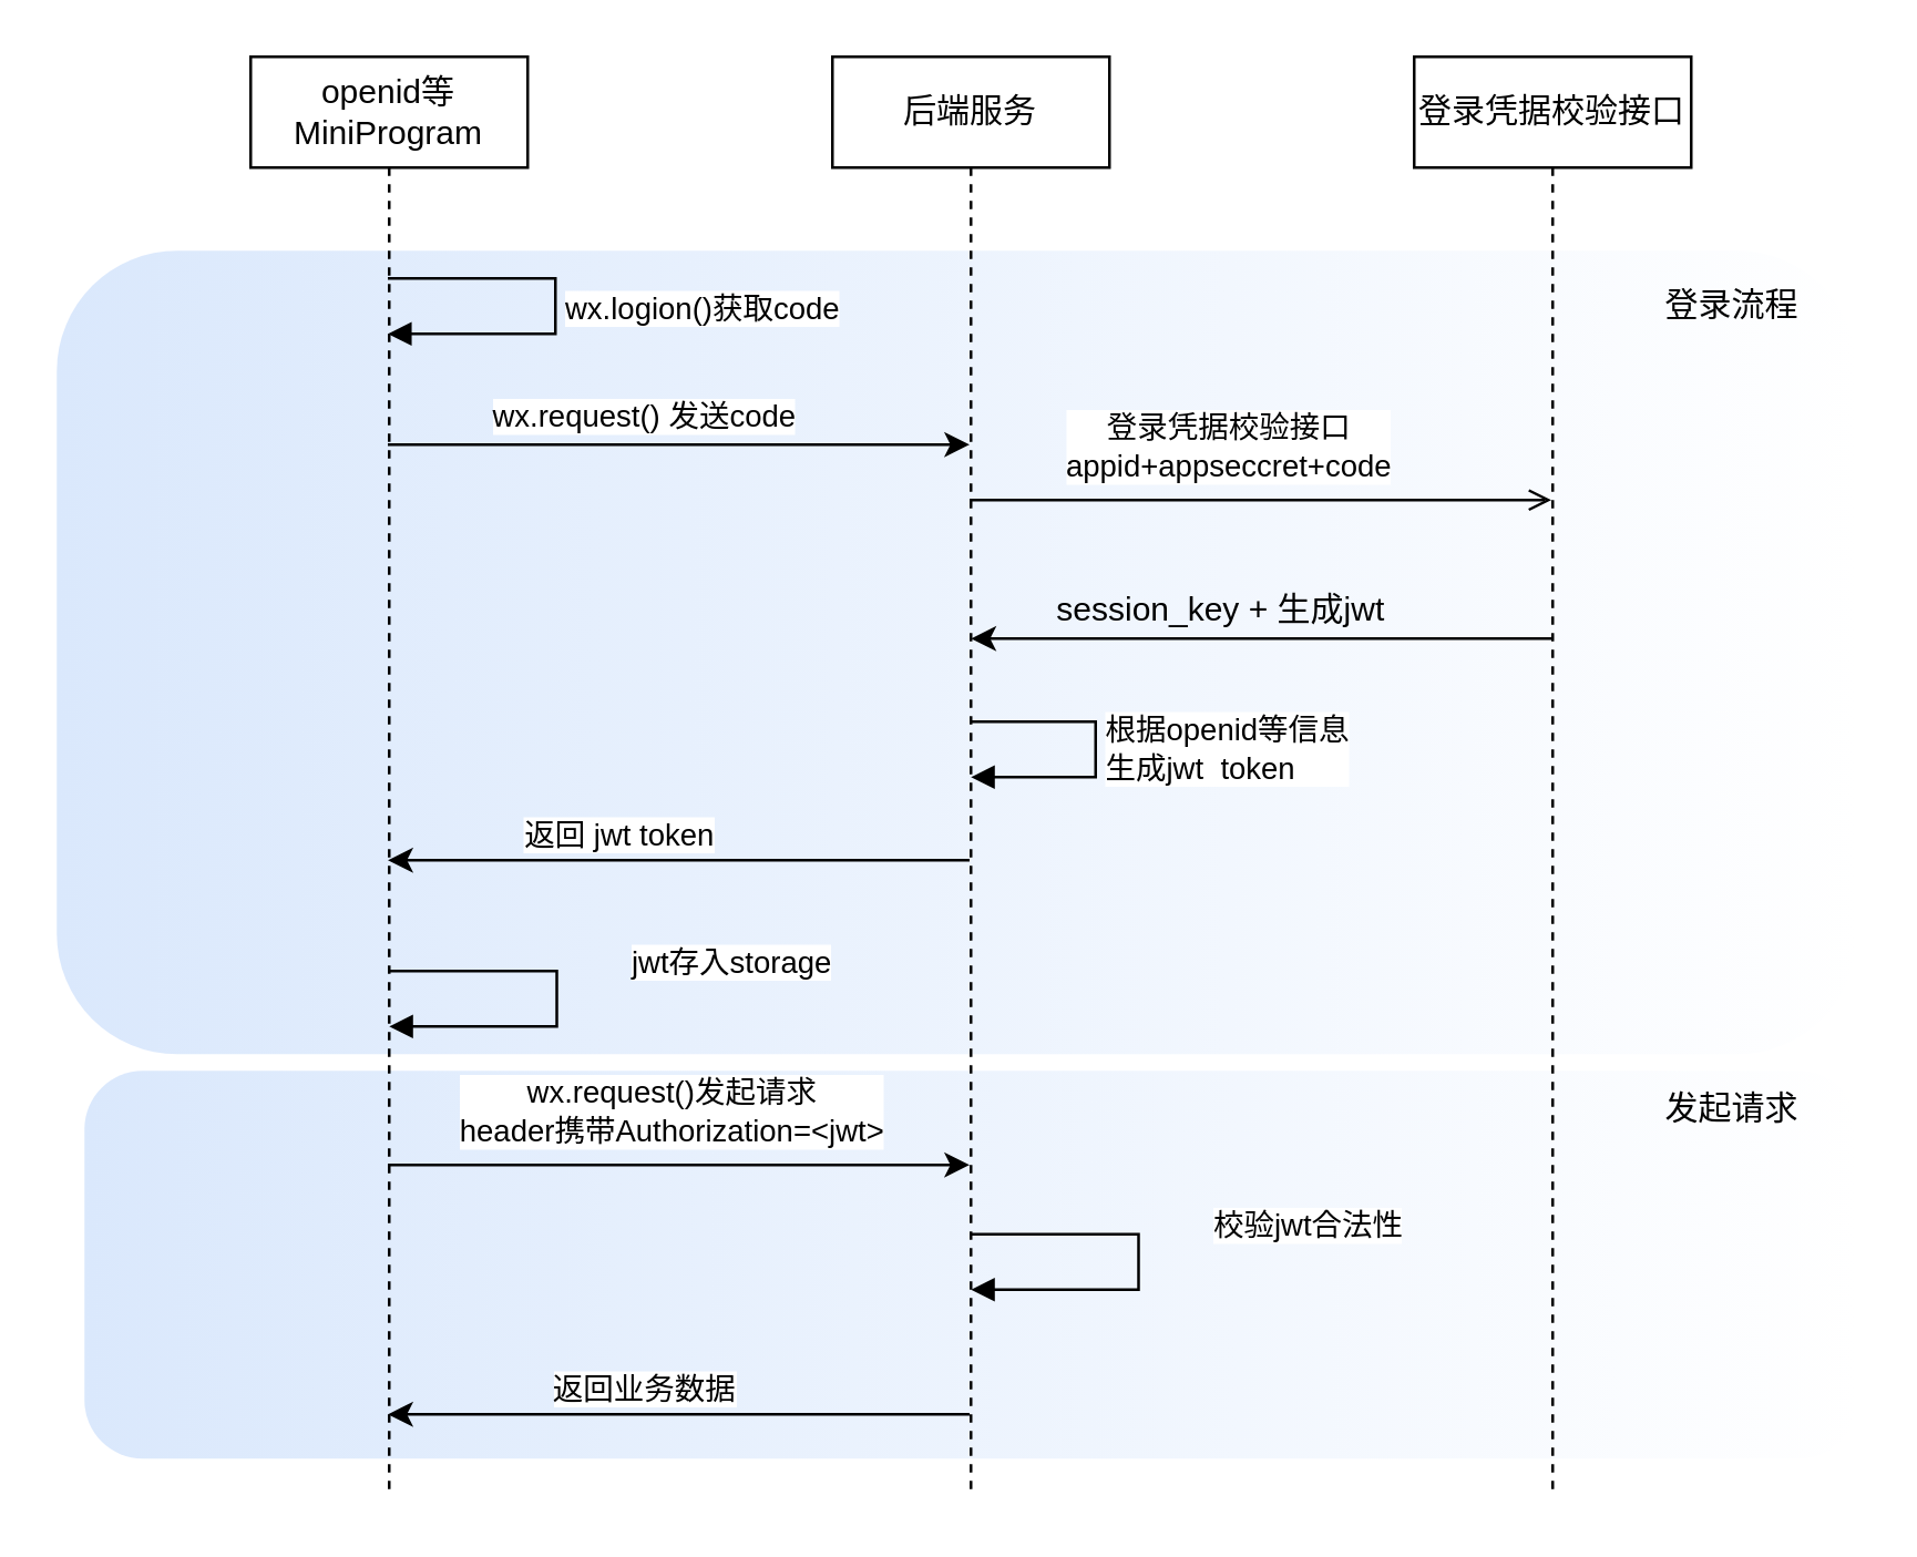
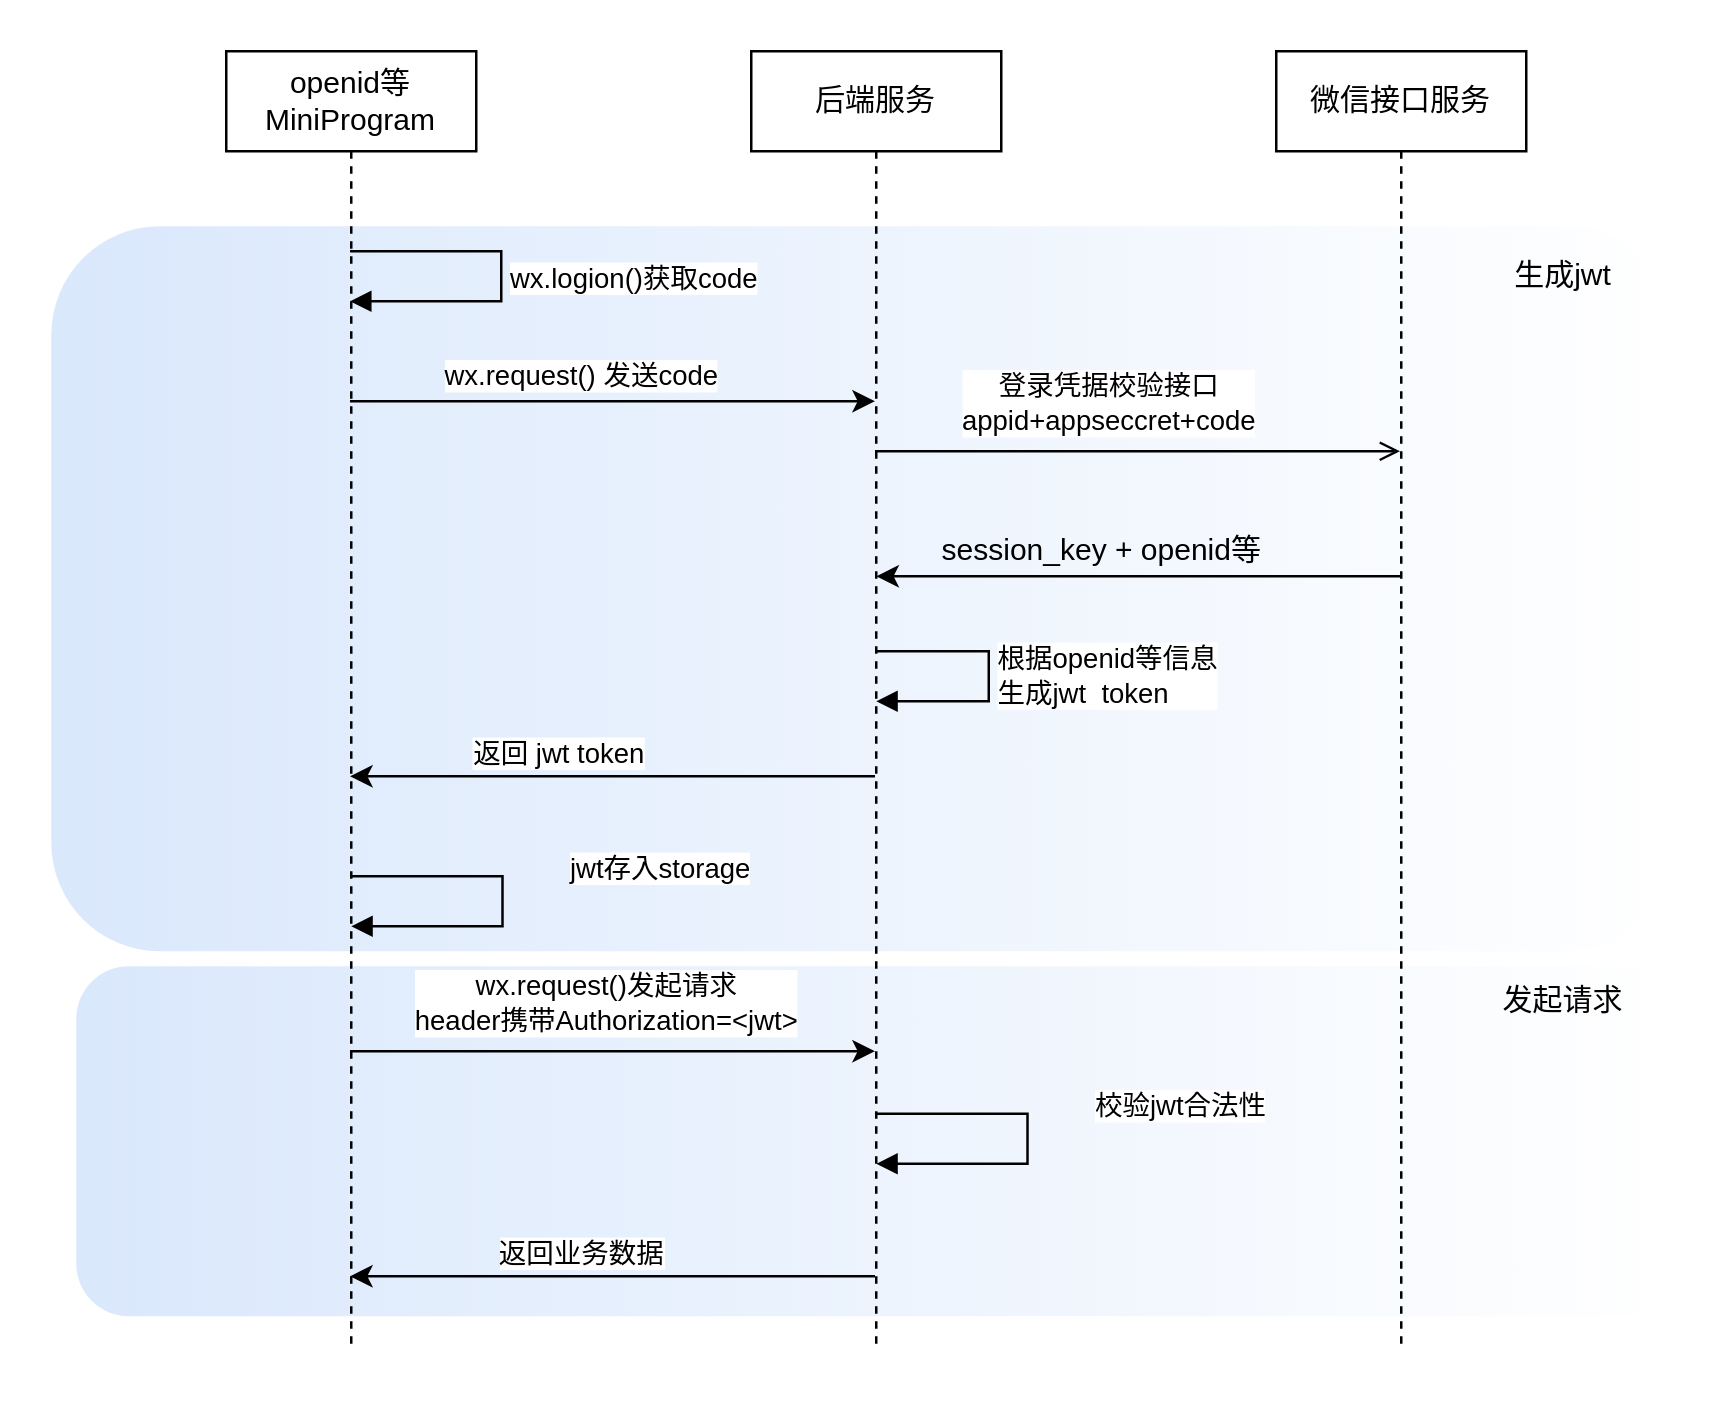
- <mxCell id="6" value="登录凭据校验接口" style="shape=umlLifeline;perimeter=lifelinePerimeter;whiteSpace=wrap;html=1;container=1;collapsible=0;recursiveResize=0;outlineConnect=0;" vertex="1" parent="1"><mxGeometry x="510" y="20" width="100" height="520" as="geometry" /></mxCell>
+ <mxCell id="6" value="微信接口服务" style="shape=umlLifeline;perimeter=lifelinePerimeter;whiteSpace=wrap;html=1;container=1;collapsible=0;recursiveResize=0;outlineConnect=0;" vertex="1" parent="1"><mxGeometry x="510" y="20" width="100" height="520" as="geometry" /></mxCell>
- <mxCell id="22" value="登录流程" style="text;html=1;strokeColor=none;fillColor=none;align=center;verticalAlign=middle;whiteSpace=wrap;rounded=0;dashed=1;" vertex="1" parent="1"><mxGeometry x="600" y="100" width="50" height="20" as="geometry" /></mxCell>
+ <mxCell id="22" value="生成jwt" style="text;html=1;strokeColor=none;fillColor=none;align=center;verticalAlign=middle;whiteSpace=wrap;rounded=0;dashed=1;" vertex="1" parent="1"><mxGeometry x="600" y="100" width="50" height="20" as="geometry" /></mxCell>
- <mxCell id="11" value="session_key + 生成jwt" style="text;html=1;align=center;verticalAlign=middle;resizable=0;points=[];autosize=1;" vertex="1" parent="1"><mxGeometry x="370" y="210" width="140" height="20" as="geometry" /></mxCell>
+ <mxCell id="11" value="session_key + openid等" style="text;html=1;align=center;verticalAlign=middle;resizable=0;points=[];autosize=1;" vertex="1" parent="1"><mxGeometry x="370" y="210" width="140" height="20" as="geometry" /></mxCell>
